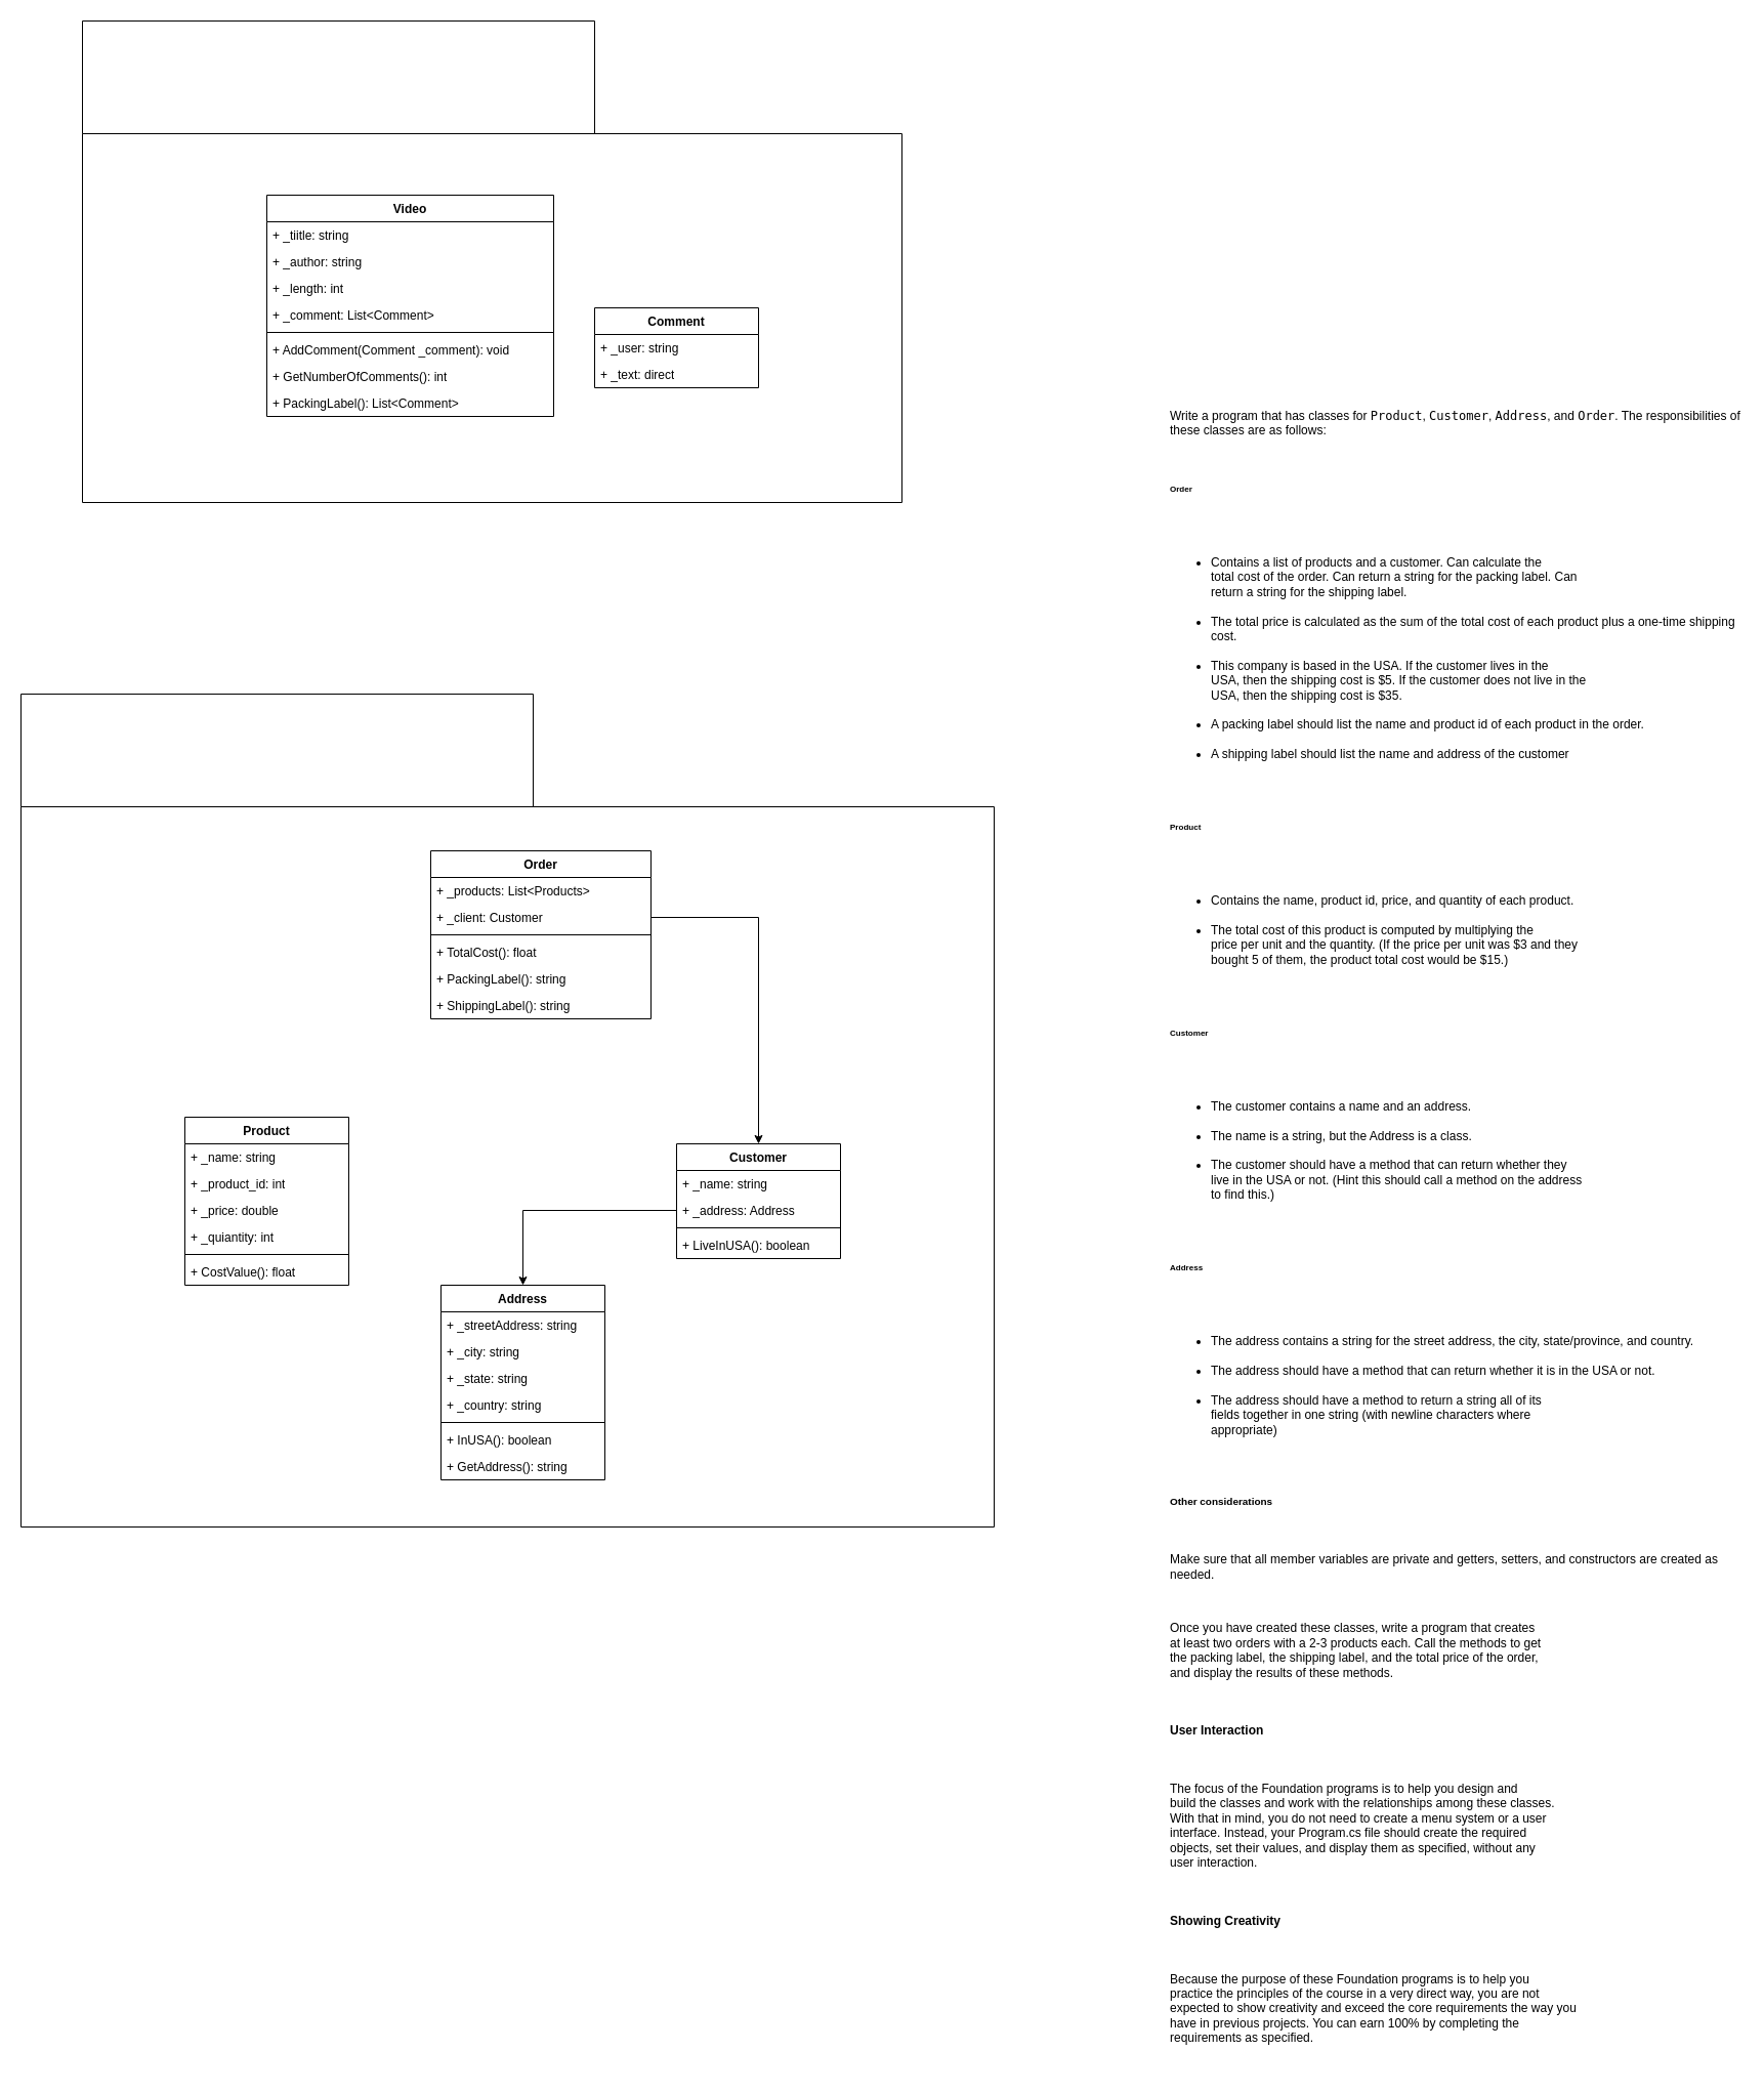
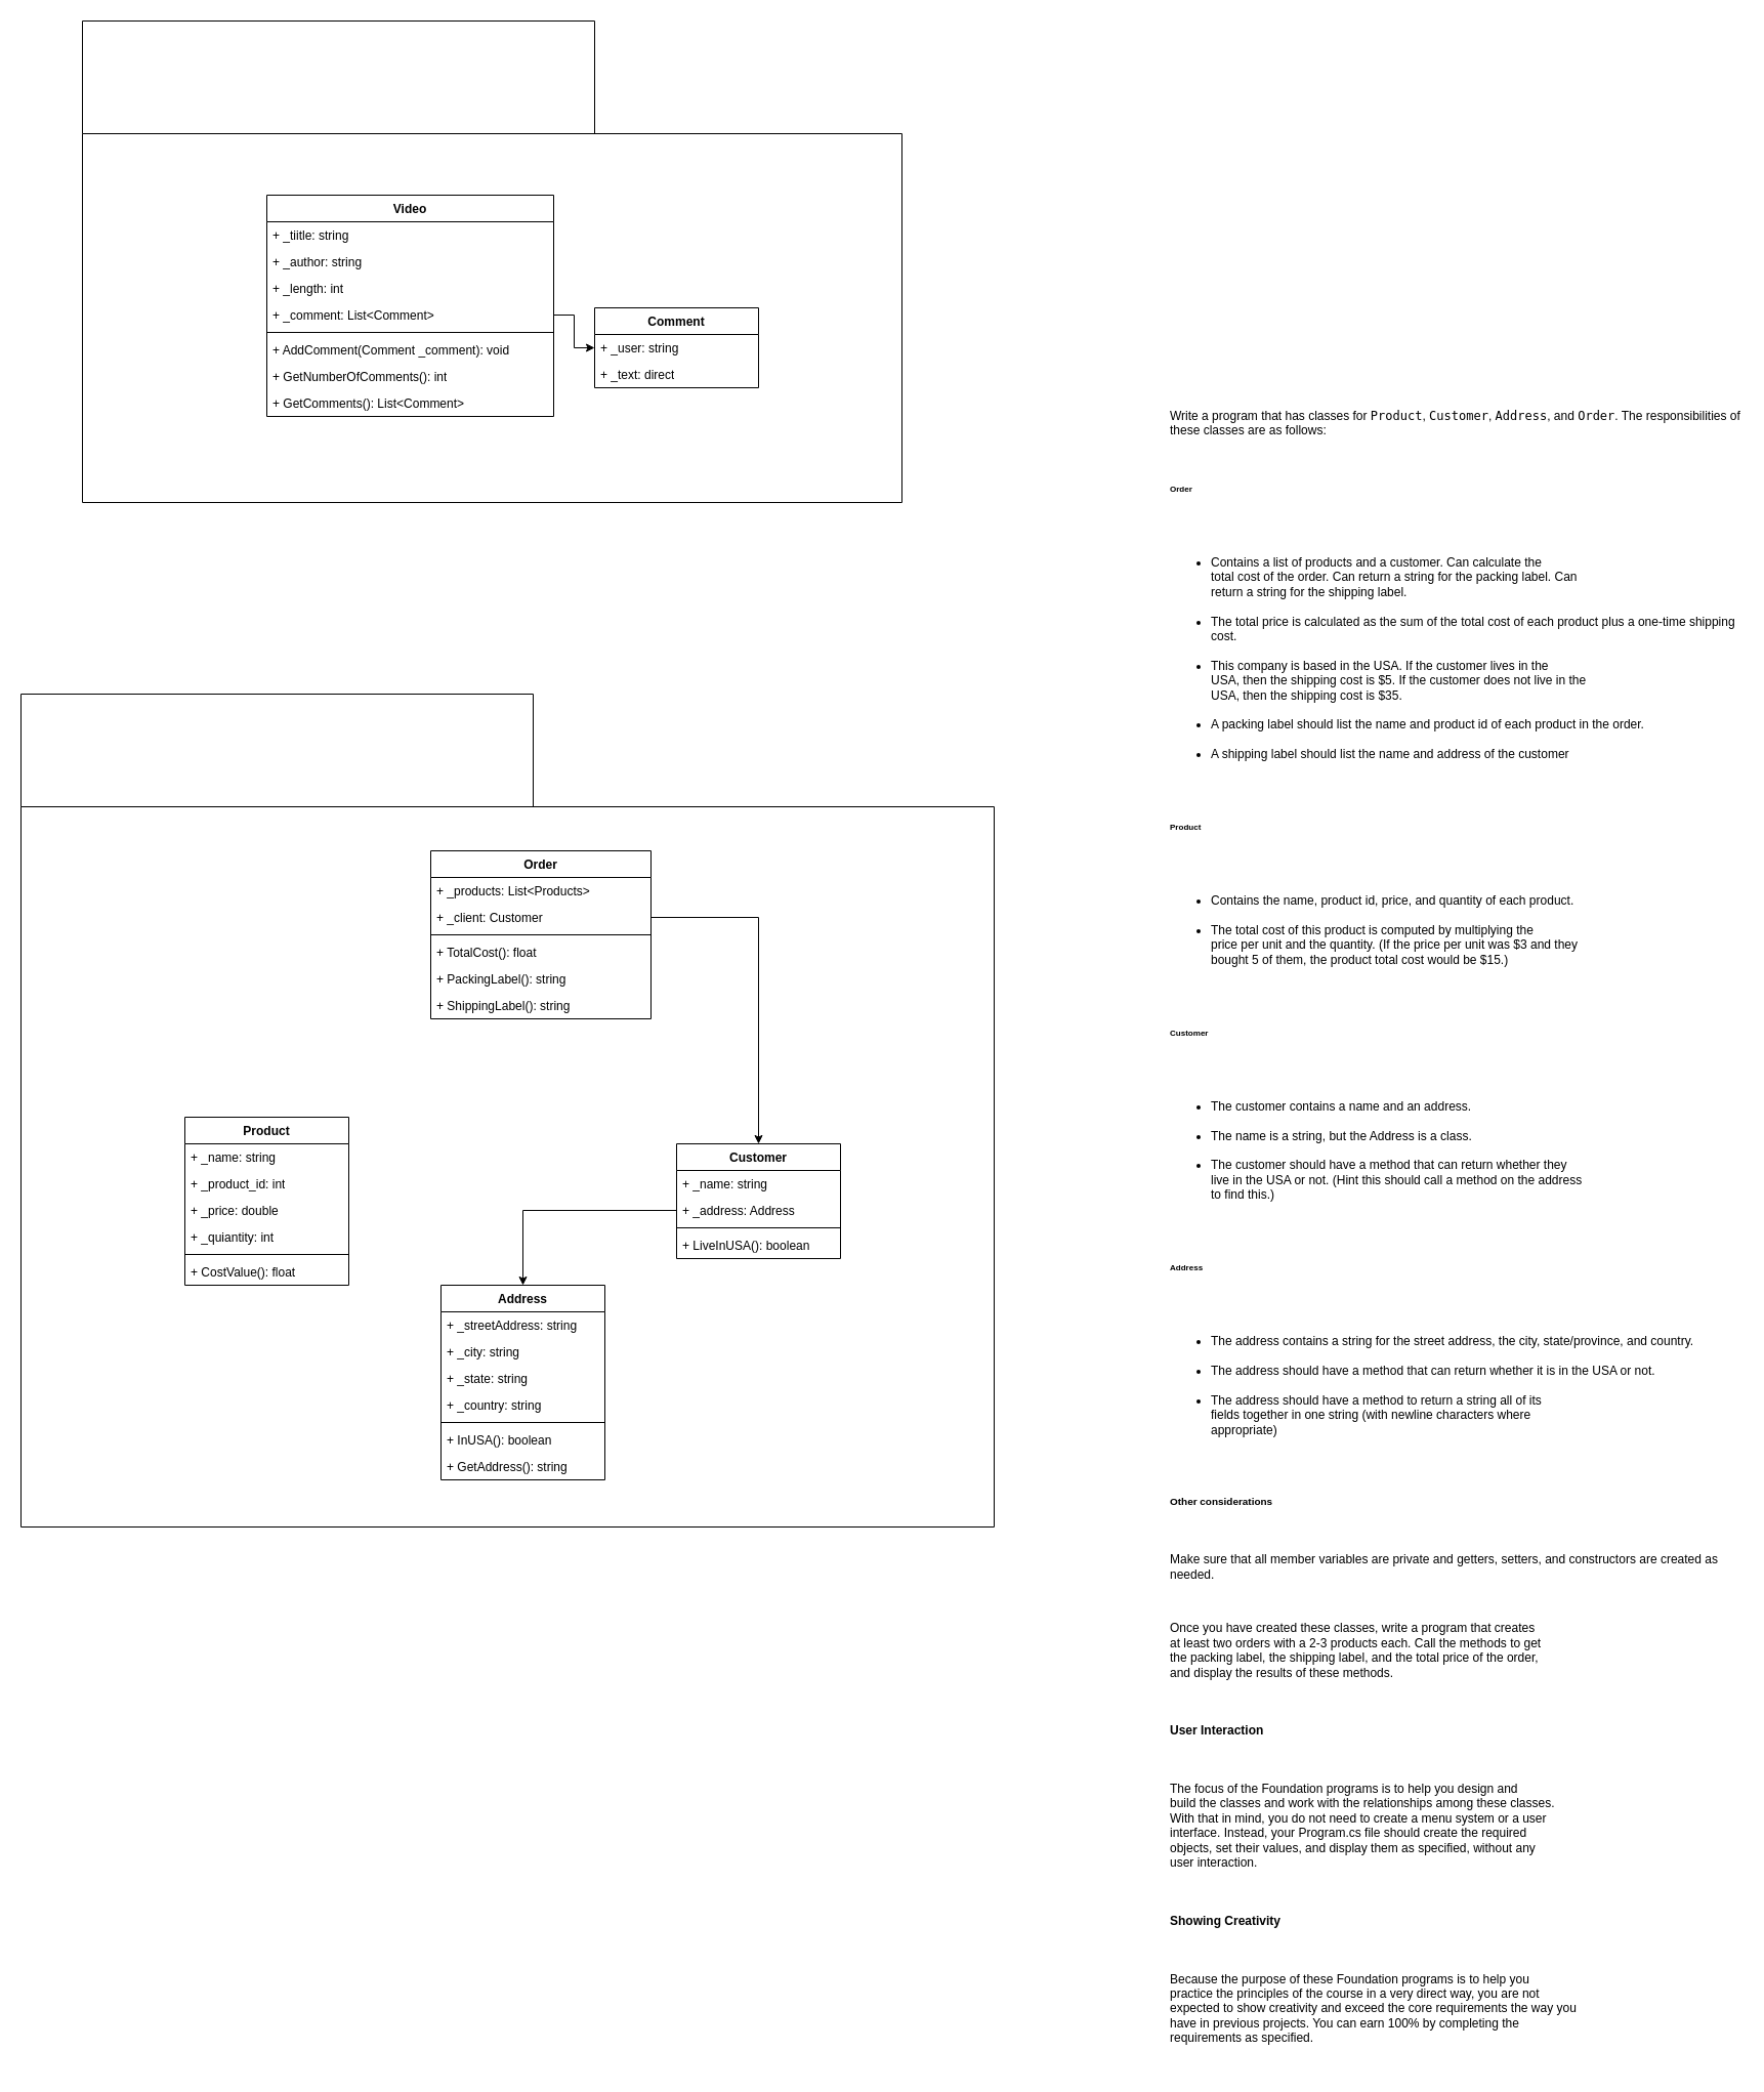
+ <mxCell id="16" style="edgeStyle=orthogonalEdgeStyle;rounded=0;orthogonalLoop=1;jettySize=auto;html=1;" parent="1" source="8" target="13" edge="1"><mxGeometry relative="1" as="geometry" /></mxCell>
- <mxCell id="12" value="+ PackingLabel(): List&amp;lt;Comment&amp;gt;" style="text;strokeColor=none;fillColor=none;align=left;verticalAlign=top;spacingLeft=4;spacingRight=4;overflow=hidden;rotatable=0;points=[[0,0.5],[1,0.5]];portConstraint=eastwest;whiteSpace=wrap;html=1;" parent="4" vertex="1"><mxGeometry y="190" width="280" height="26" as="geometry" /></mxCell>
+ <mxCell id="12" value="+ GetComments(): List&amp;lt;Comment&amp;gt;" style="text;strokeColor=none;fillColor=none;align=left;verticalAlign=top;spacingLeft=4;spacingRight=4;overflow=hidden;rotatable=0;points=[[0,0.5],[1,0.5]];portConstraint=eastwest;whiteSpace=wrap;html=1;" parent="4" vertex="1"><mxGeometry y="190" width="280" height="26" as="geometry" /></mxCell>
